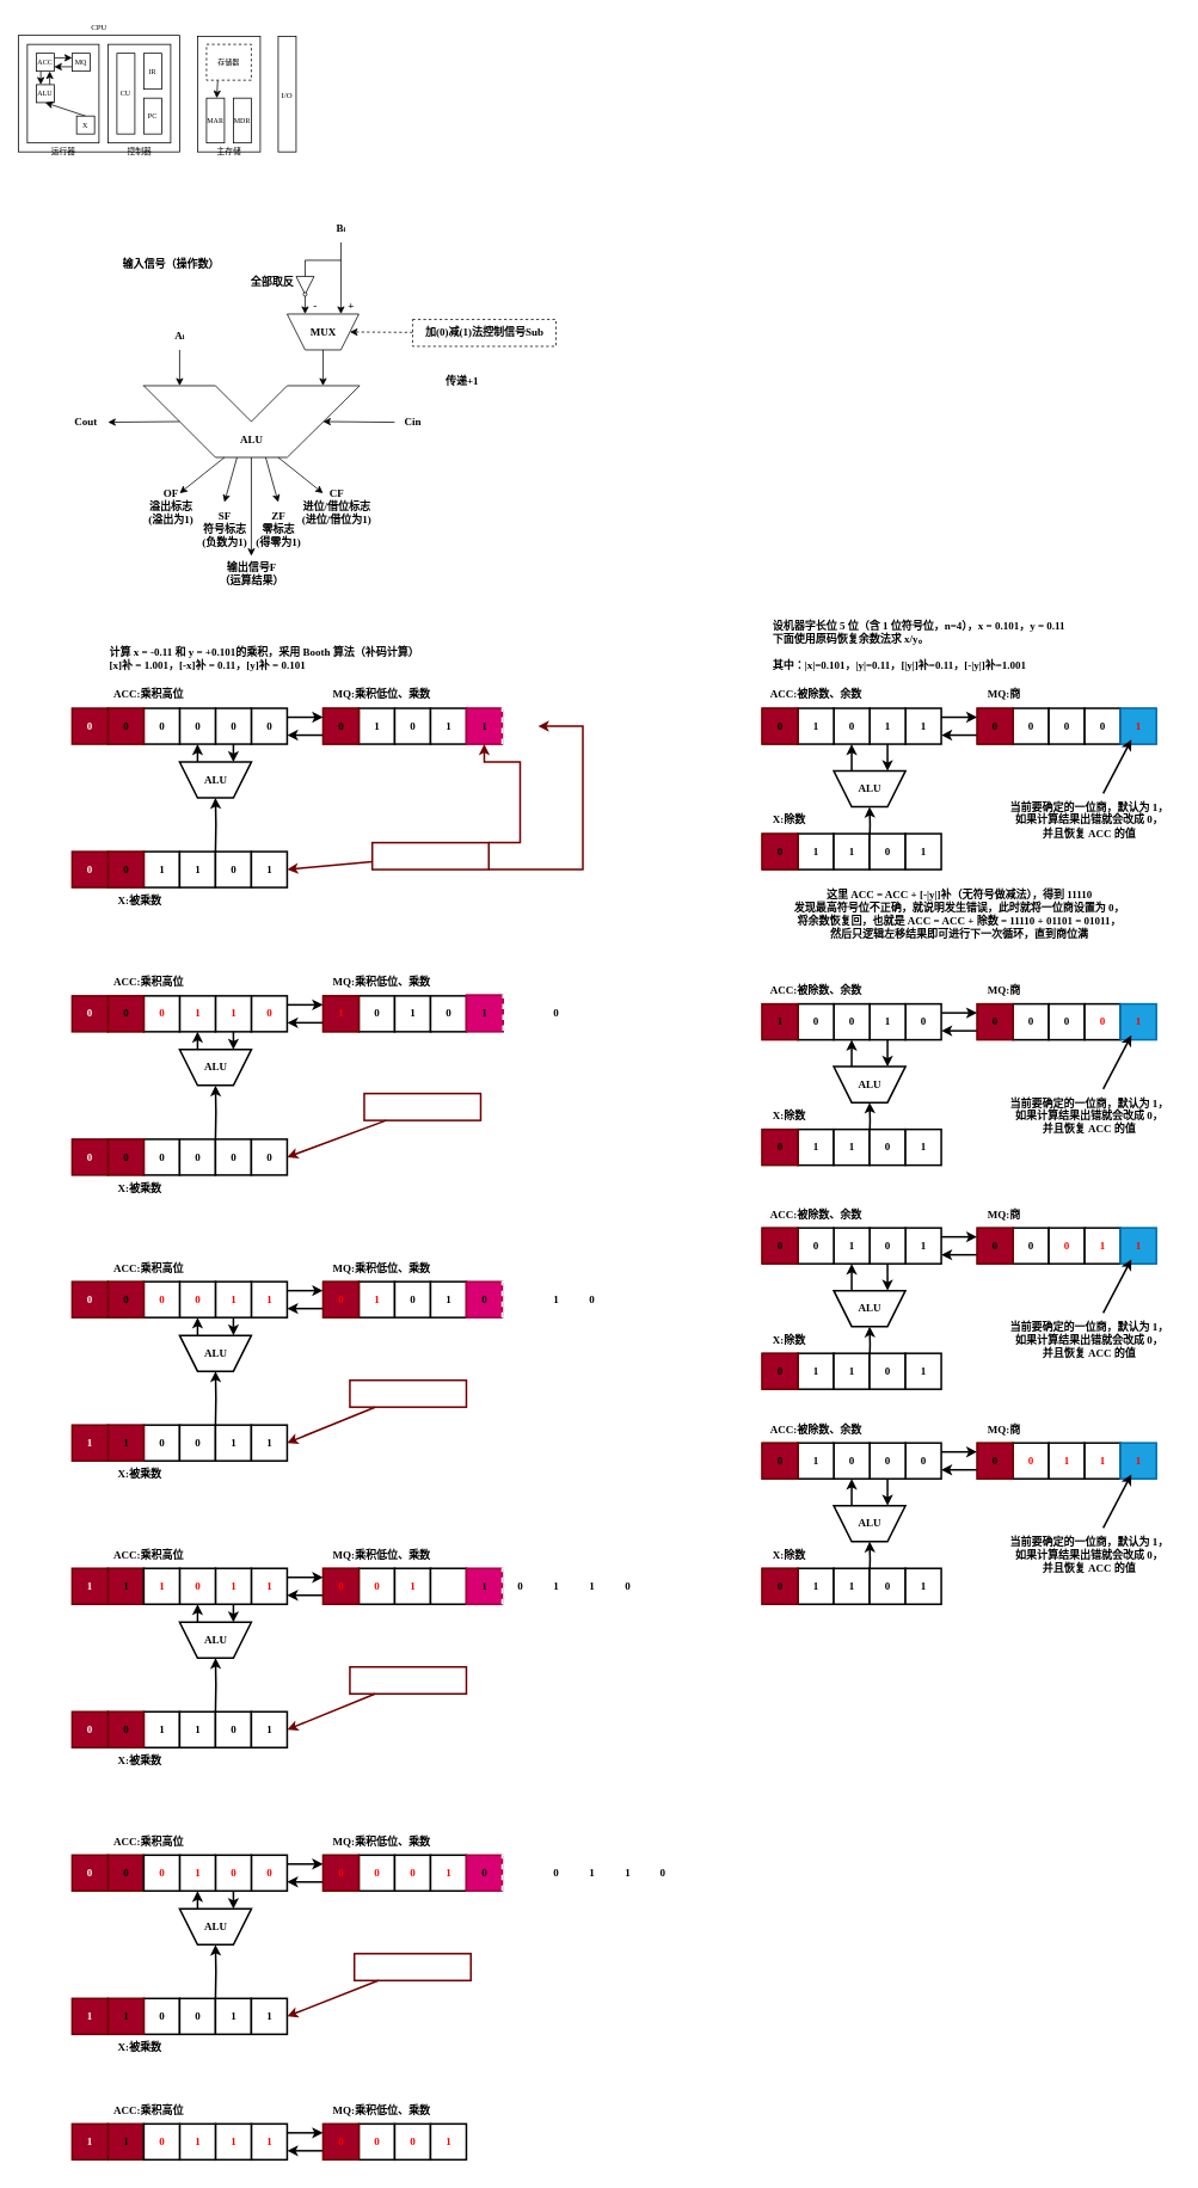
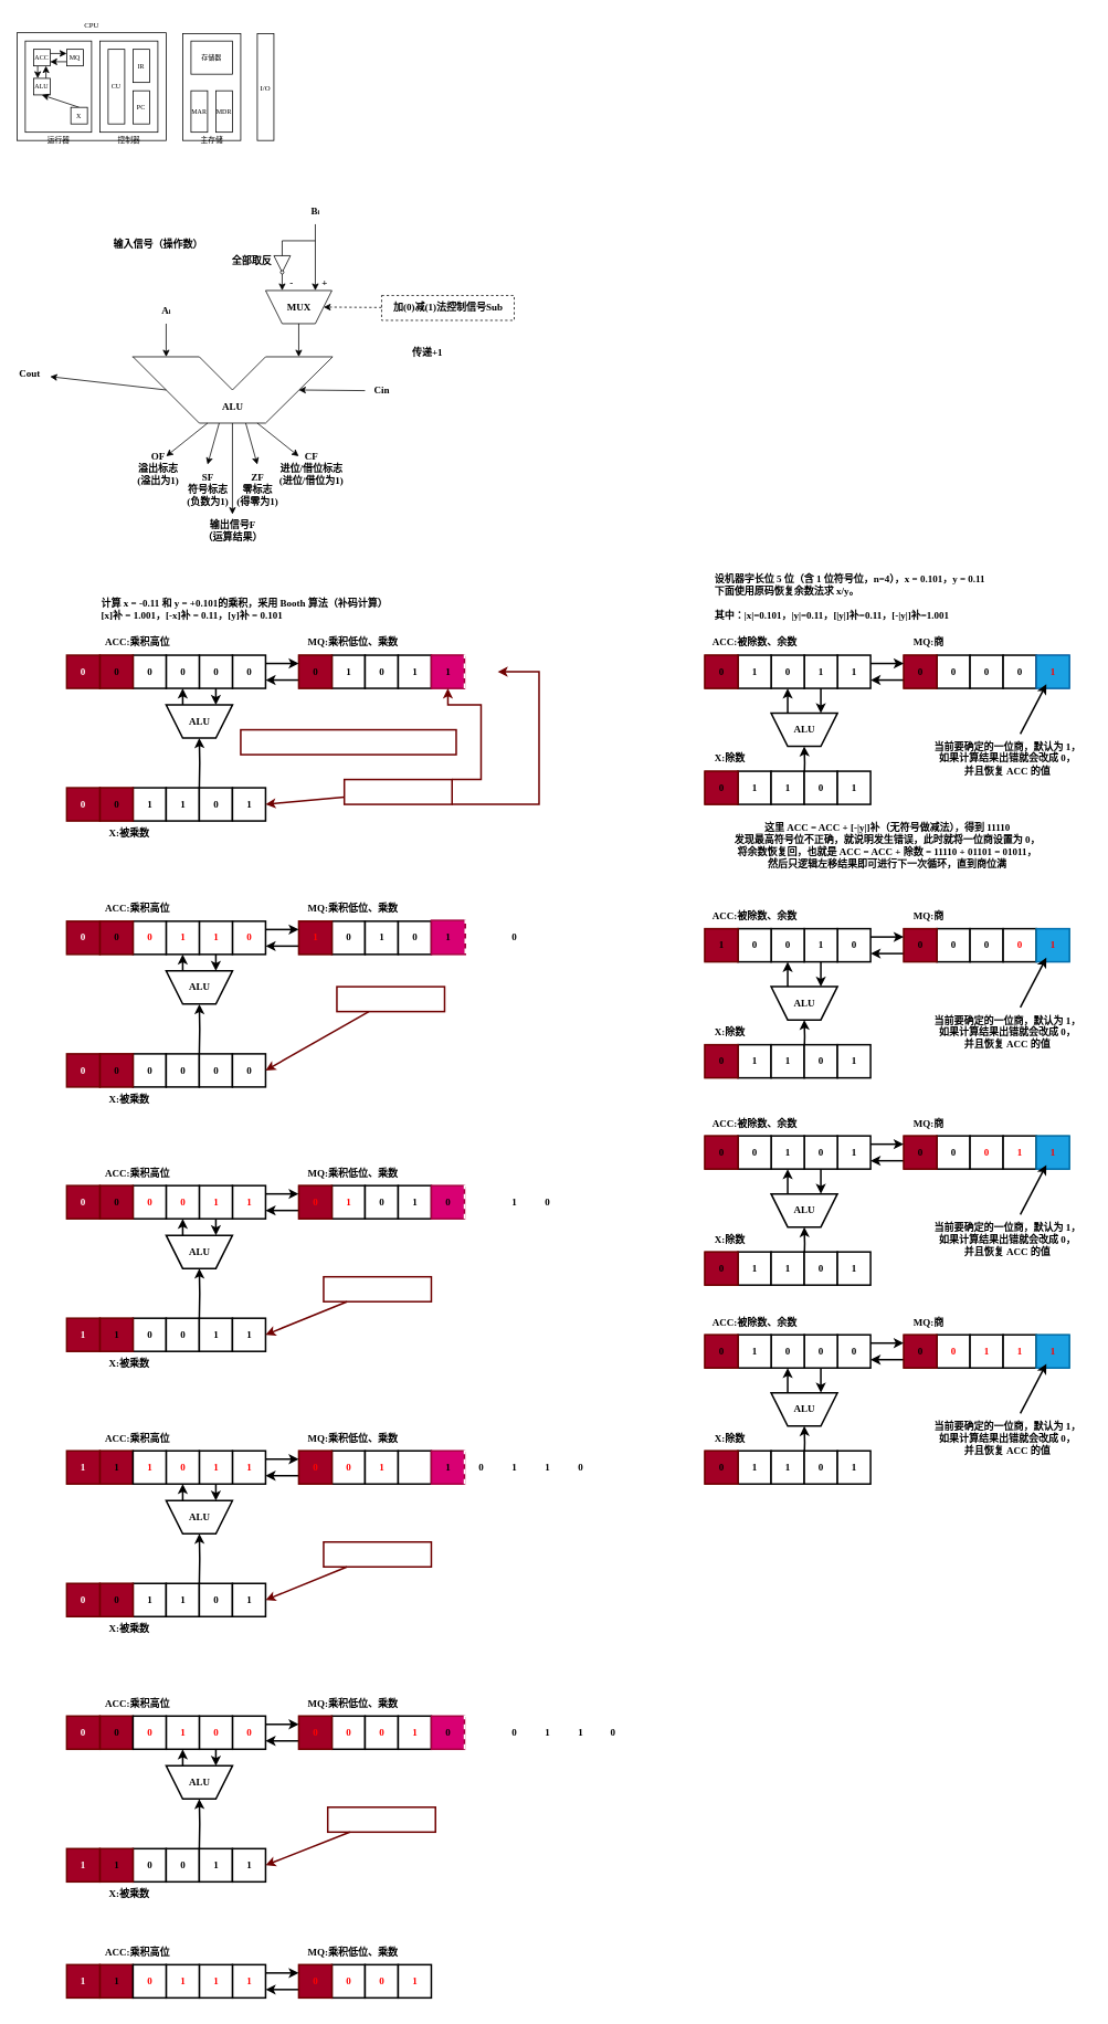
- <mxCell id="19" value="&lt;font style=&quot;font-size: 8px;&quot;&gt;存储器&lt;/font&gt;" style="whiteSpace=wrap;html=1;fontFamily=Comic Sans MS;fontSize=9;dashed=1;" parent="1" vertex="1"><mxGeometry x="230" y="49" width="50" height="40" as="geometry" /></mxCell>
+ <mxCell id="19" value="&lt;font style=&quot;font-size: 8px;&quot;&gt;存储器&lt;/font&gt;" style="whiteSpace=wrap;html=1;fontFamily=Comic Sans MS;fontSize=9;" parent="1" vertex="1"><mxGeometry x="230" y="49" width="50" height="40" as="geometry" /></mxCell>
- <mxCell id="18" style="edgeStyle=none;html=1;exitX=0.25;exitY=1;exitDx=0;exitDy=0;fontFamily=Comic Sans MS;fontSize=8;" parent="1" source="19" target="20" edge="1"><mxGeometry relative="1" as="geometry" /></mxCell>
- <mxCell id="68" value="&lt;font face=&quot;Comic Sans MS&quot;&gt;&lt;b&gt;Cout&lt;/b&gt;&lt;/font&gt;" style="text;html=1;align=center;verticalAlign=middle;resizable=0;points=[];autosize=1;strokeColor=none;fillColor=none;" parent="1" vertex="1"><mxGeometry x="70" y="456" width="50" height="30" as="geometry" /></mxCell>
+ <mxCell id="68" value="&lt;font face=&quot;Comic Sans MS&quot;&gt;&lt;b&gt;Cout&lt;/b&gt;&lt;/font&gt;" style="text;html=1;align=center;verticalAlign=middle;resizable=0;points=[];autosize=1;strokeColor=none;fillColor=none;" parent="1" vertex="1"><mxGeometry x="10" y="436" width="50" height="30" as="geometry" /></mxCell>
+ <mxCell id="182" value="存储乘数 MQ 和被乘数 X 数据，置空 ACC" style="text;html=1;align=center;verticalAlign=middle;resizable=0;points=[];autosize=1;strokeColor=#6F0000;fillColor=none;strokeWidth=2;fontFamily=Comic Sans MS;fontStyle=1;fontColor=#ffffff;" parent="1" vertex="1"><mxGeometry x="290" y="880" width="260" height="30" as="geometry" /></mxCell>
- <mxCell id="312" value="辅助位 - 末位 = 0" style="text;html=1;align=center;verticalAlign=middle;resizable=0;points=[];autosize=1;strokeColor=#6F0000;fillColor=none;strokeWidth=2;fontFamily=Comic Sans MS;fontStyle=1;fontColor=#ffffff;" vertex="1" parent="1"><mxGeometry x="406" y="1220" width="130" height="30" as="geometry" /></mxCell>
+ <mxCell id="312" value="辅助位 - 末位 = 0" style="text;html=1;align=center;verticalAlign=middle;resizable=0;points=[];autosize=1;strokeColor=#6F0000;fillColor=none;strokeWidth=2;fontFamily=Comic Sans MS;fontStyle=1;fontColor=#ffffff;" vertex="1" parent="1"><mxGeometry x="406" y="1190" width="130" height="30" as="geometry" /></mxCell>
